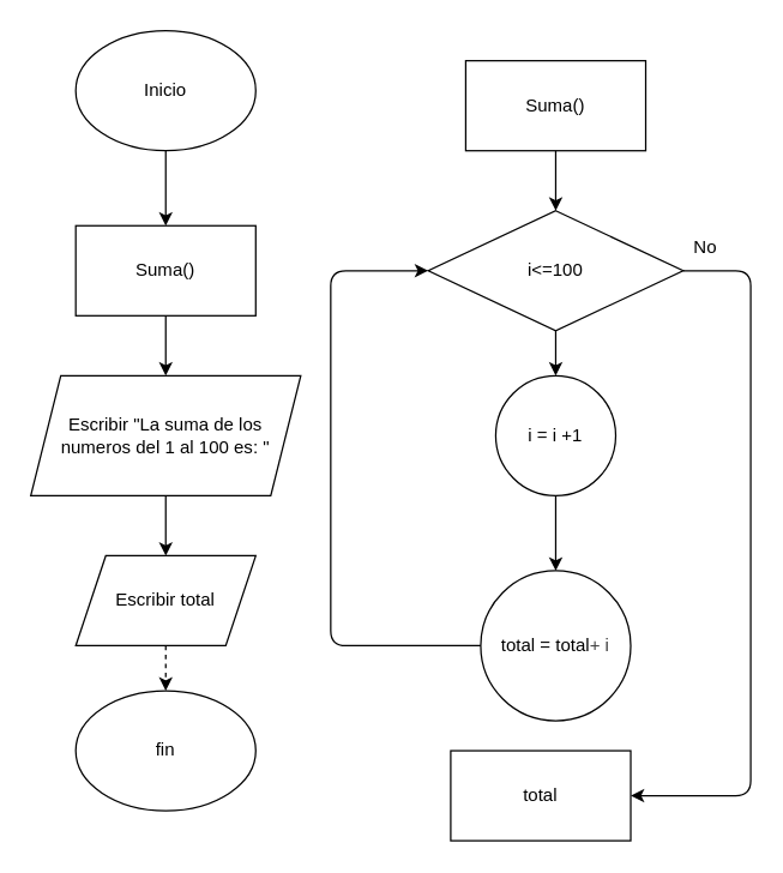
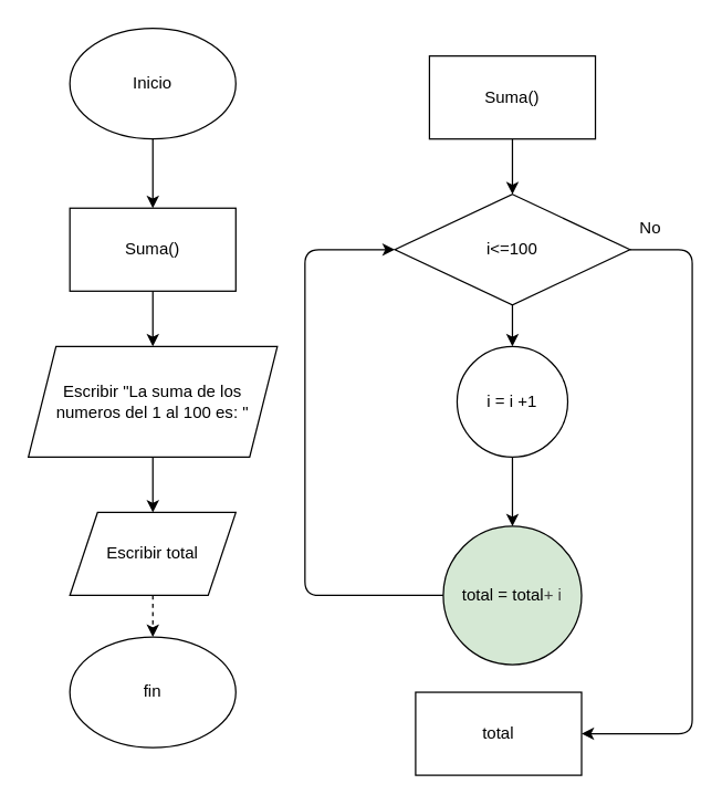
- <mxCell id="15" value="total = total&lt;span style=&quot;color: rgb(63, 63, 63); background-color: transparent;&quot;&gt;+ i&lt;/span&gt;" style="ellipse;whiteSpace=wrap;html=1;aspect=fixed;" parent="1" vertex="1"><mxGeometry x="320" y="380" width="100" height="100" as="geometry" /></mxCell>
+ <mxCell id="15" value="total = total&lt;span style=&quot;color: rgb(63, 63, 63); background-color: transparent;&quot;&gt;+ i&lt;/span&gt;" style="ellipse;whiteSpace=wrap;html=1;aspect=fixed;fillColor=#d5e8d4;" parent="1" vertex="1"><mxGeometry x="320" y="380" width="100" height="100" as="geometry" /></mxCell>
